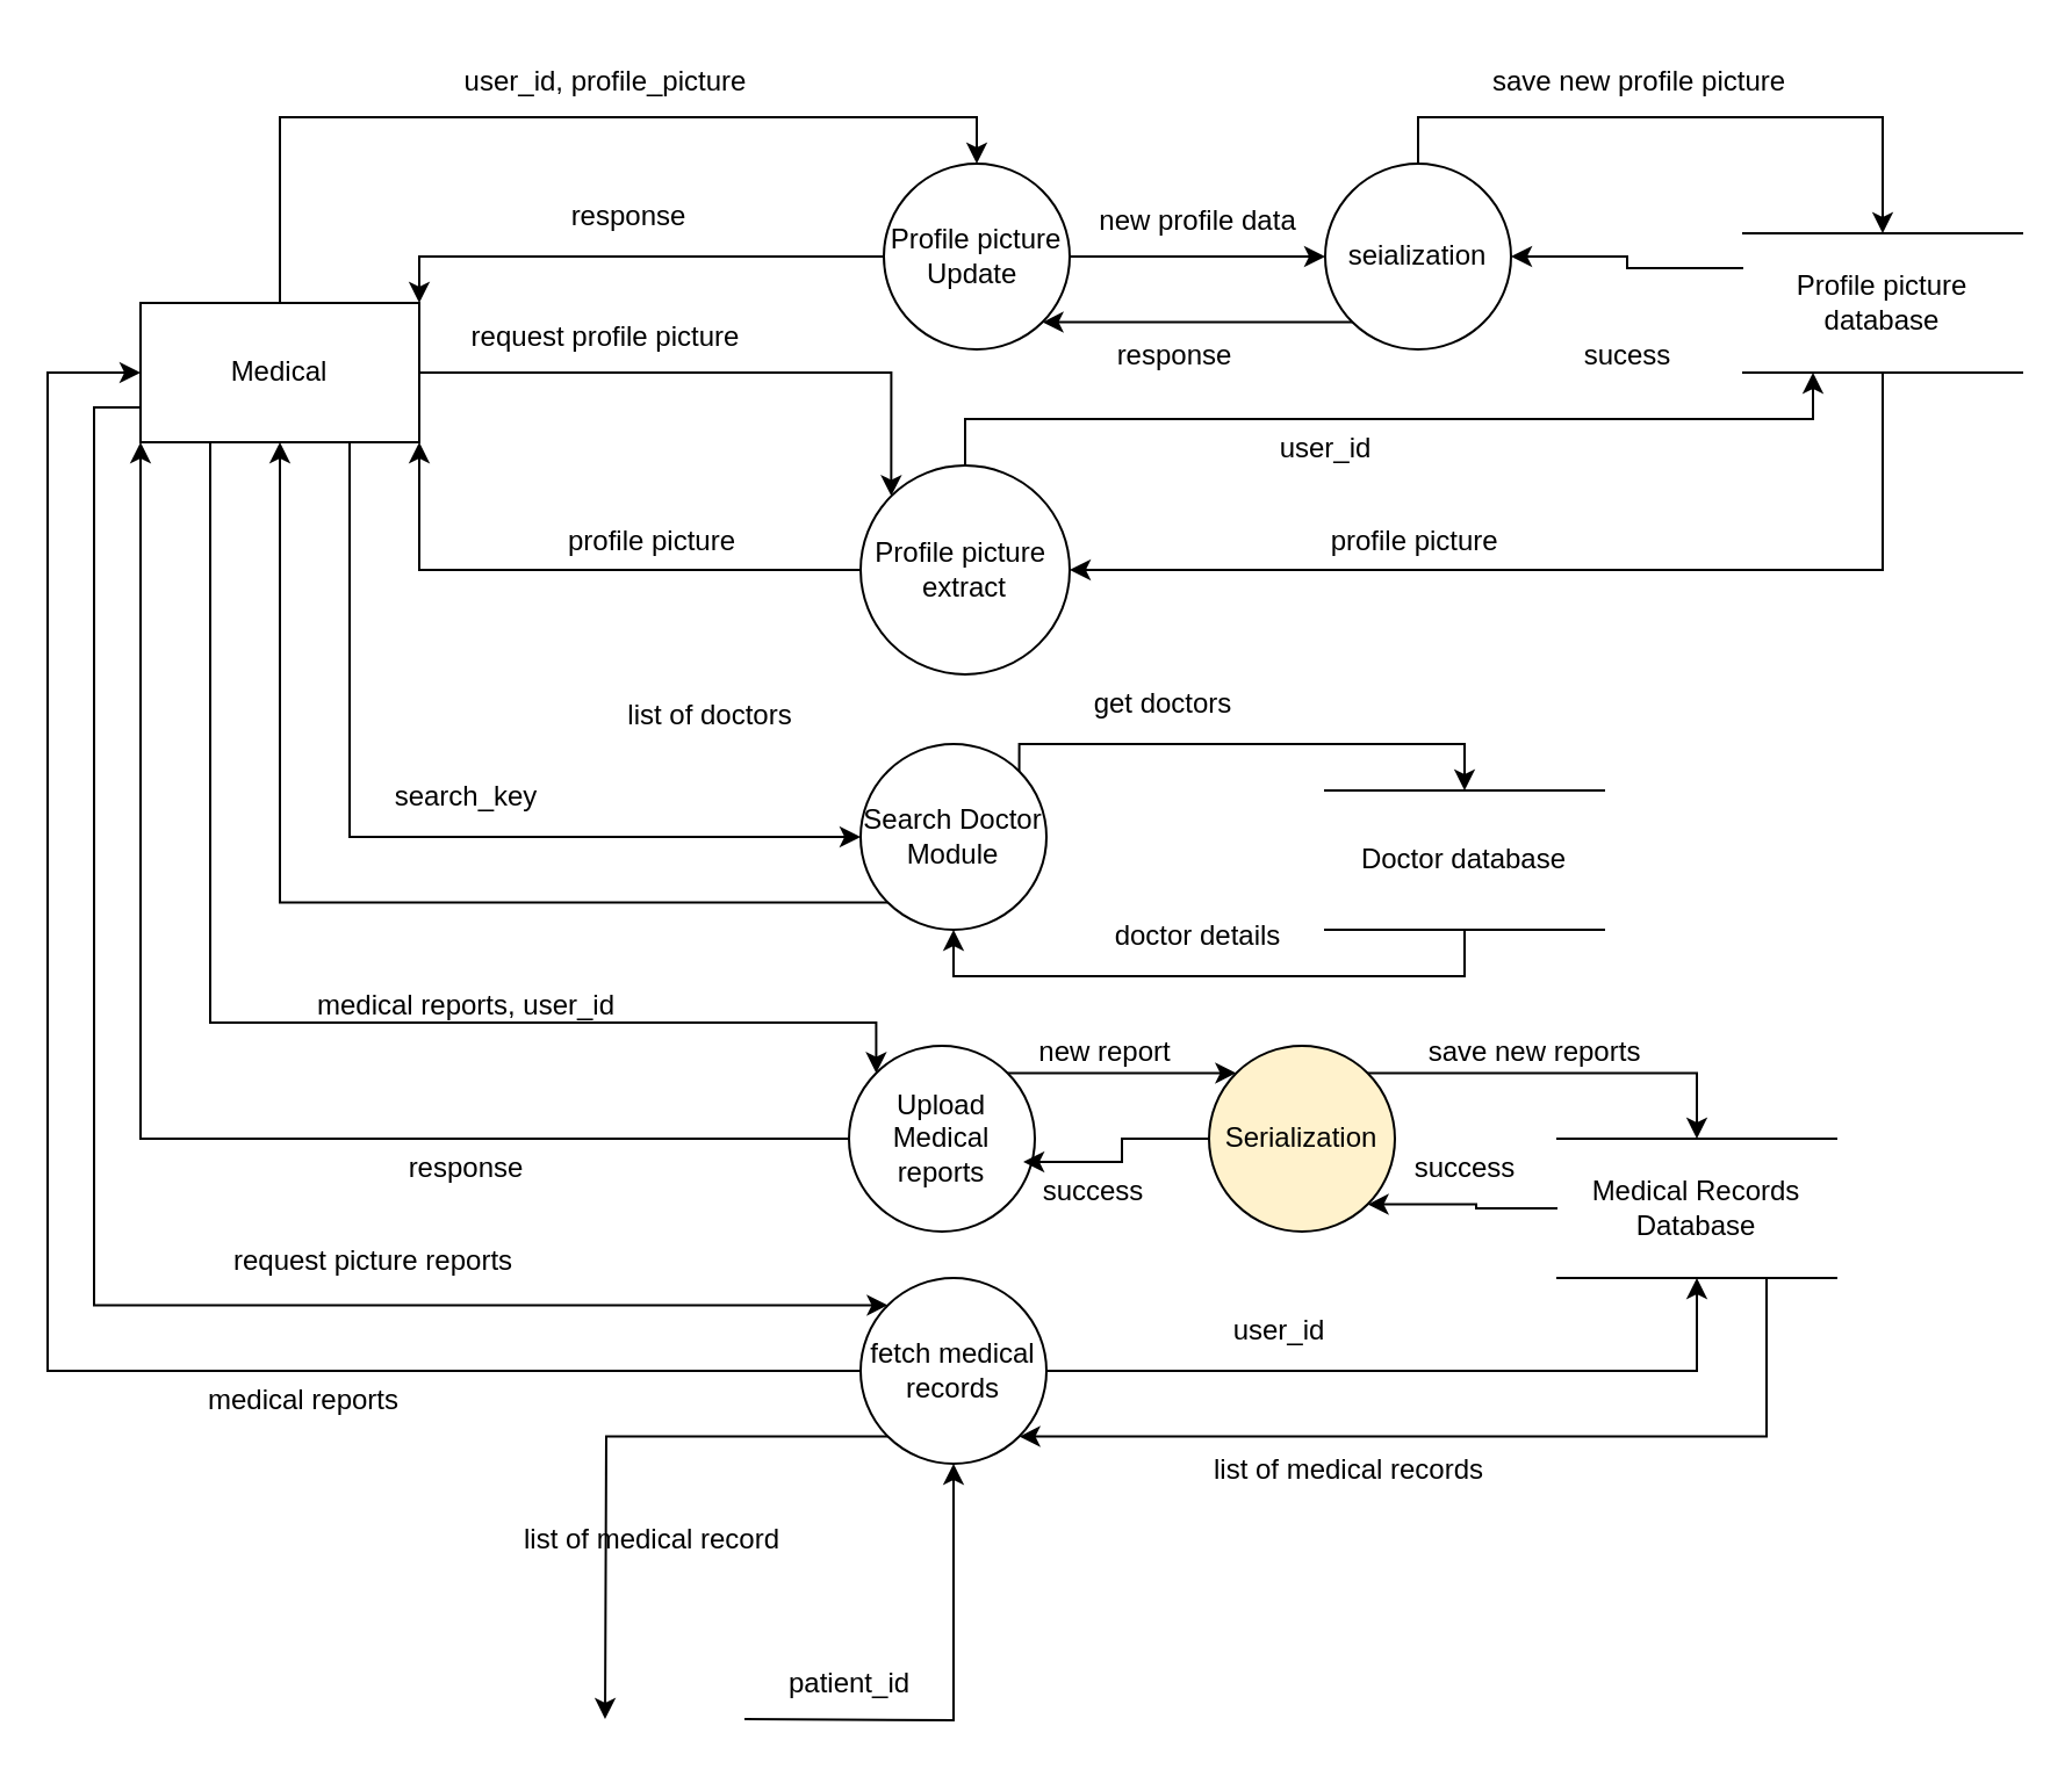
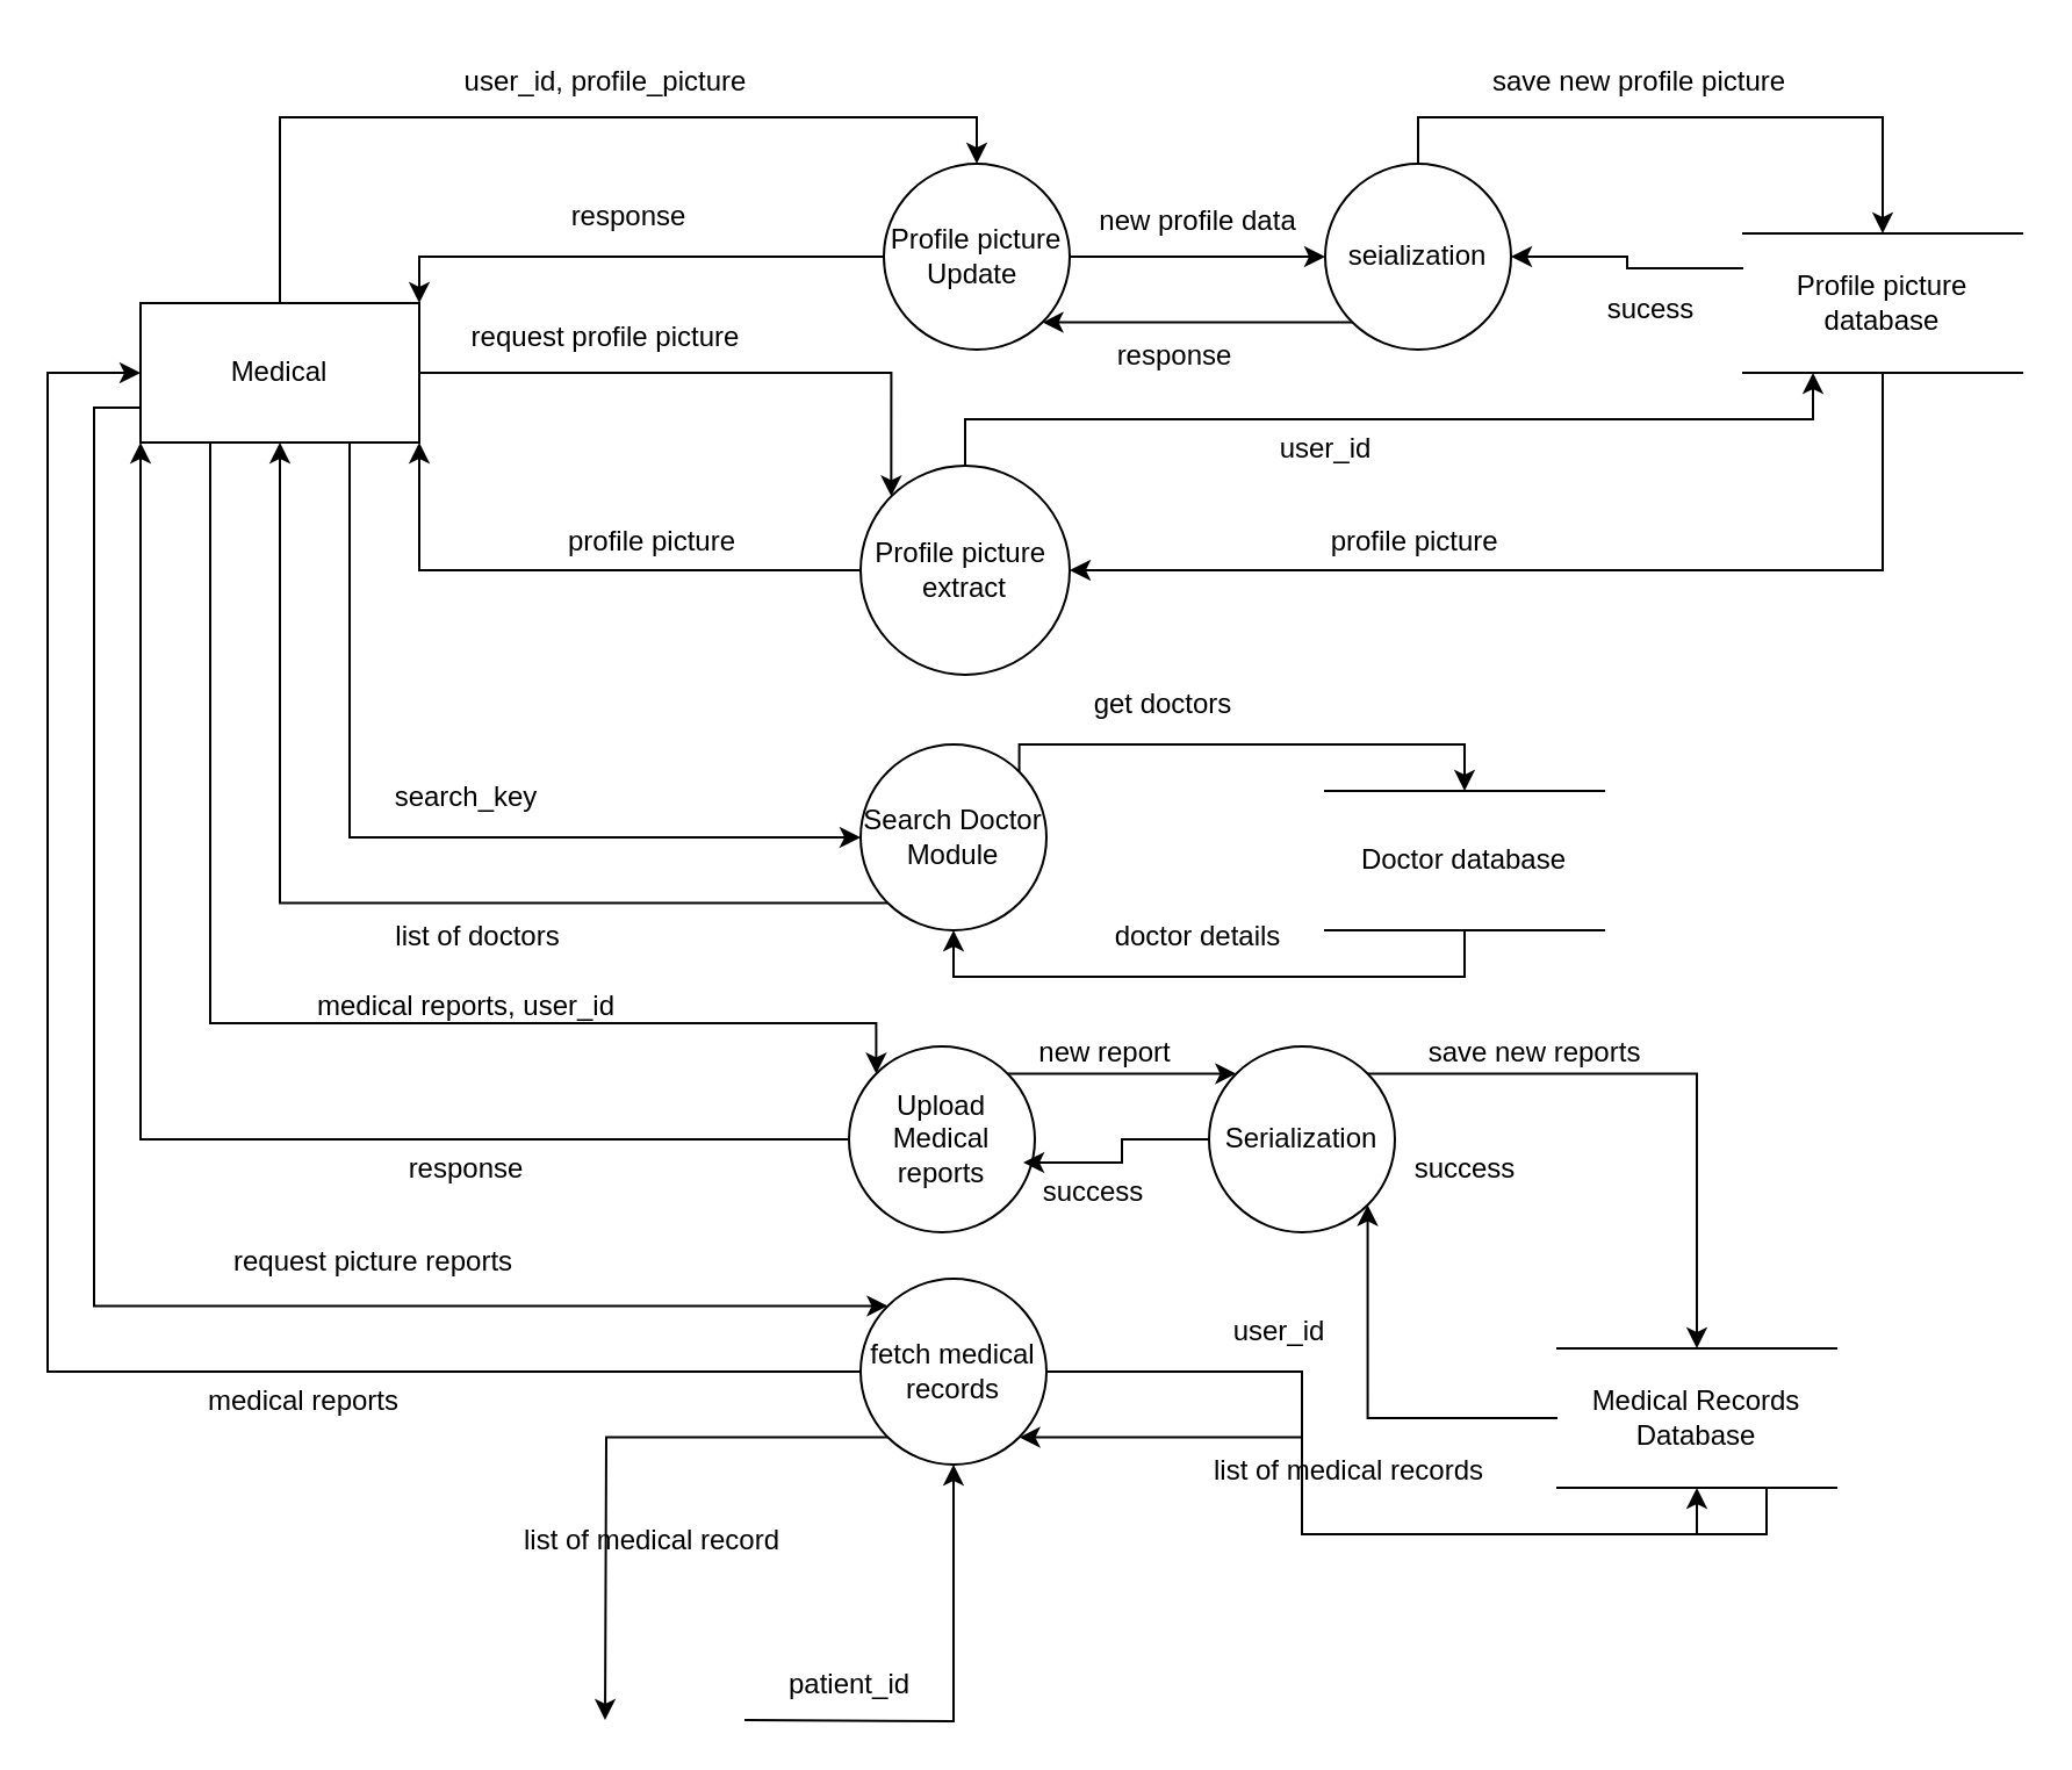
- <mxCell id="25" value="sucess" style="text;html=1;align=center;verticalAlign=middle;resizable=0;points=[];autosize=1;strokeColor=none;fillColor=none;" vertex="1" parent="1"><mxGeometry x="670" y="138" width="60" height="30" as="geometry" /></mxCell>
+ <mxCell id="25" value="sucess" style="text;html=1;align=center;verticalAlign=middle;resizable=0;points=[];autosize=1;strokeColor=none;fillColor=none;" vertex="1" parent="1"><mxGeometry x="680" y="118" width="60" height="30" as="geometry" /></mxCell>
- <mxCell id="38" value="list of doctors" style="text;html=1;align=center;verticalAlign=middle;resizable=0;points=[];autosize=1;strokeColor=none;fillColor=none;" vertex="1" parent="1"><mxGeometry x="260" y="293" width="90" height="30" as="geometry" /></mxCell>
+ <mxCell id="38" value="list of doctors" style="text;html=1;align=center;verticalAlign=middle;resizable=0;points=[];autosize=1;strokeColor=none;fillColor=none;" vertex="1" parent="1"><mxGeometry x="160" y="388" width="90" height="30" as="geometry" /></mxCell>
- <mxCell id="51" value="Serialization" style="ellipse;whiteSpace=wrap;html=1;aspect=fixed;fillColor=#fff2cc;" vertex="1" parent="1"><mxGeometry x="520" y="450" width="80" height="80" as="geometry" /></mxCell>
+ <mxCell id="51" value="Serialization" style="ellipse;whiteSpace=wrap;html=1;aspect=fixed;" vertex="1" parent="1"><mxGeometry x="520" y="450" width="80" height="80" as="geometry" /></mxCell>
- <mxCell id="56" value="Medical Records&lt;br&gt;Database" style="shape=partialRectangle;whiteSpace=wrap;html=1;left=0;right=0;fillColor=none;" vertex="1" parent="1"><mxGeometry x="670" y="490" width="120" height="60" as="geometry" /></mxCell>
+ <mxCell id="56" value="Medical Records&lt;br&gt;Database" style="shape=partialRectangle;whiteSpace=wrap;html=1;left=0;right=0;fillColor=none;" vertex="1" parent="1"><mxGeometry x="670" y="580" width="120" height="60" as="geometry" /></mxCell>
